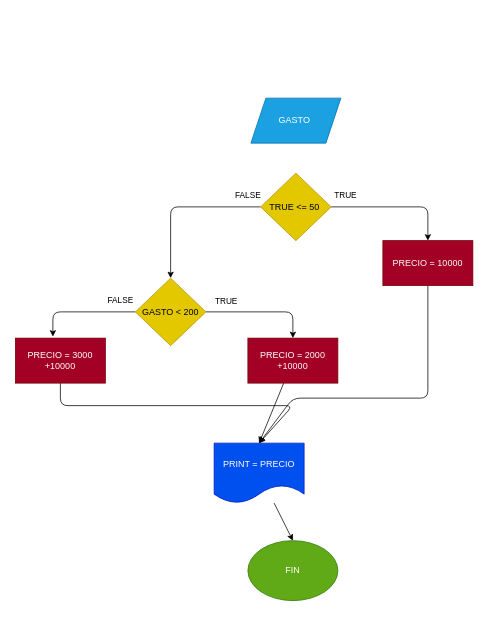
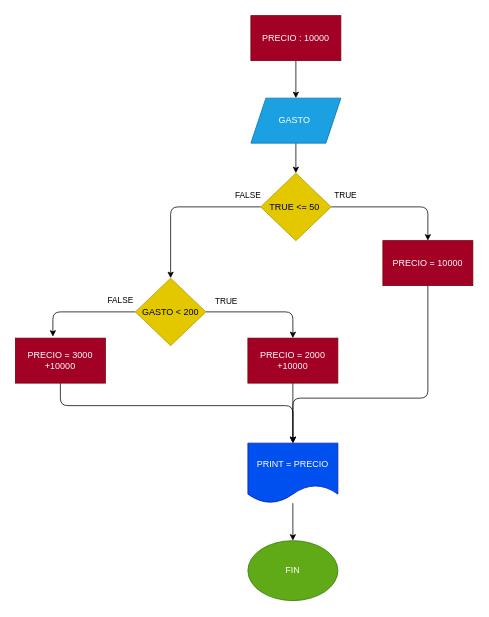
+ <mxCell id="3" value="PRECIO : 10000" style="rounded=0;whiteSpace=wrap;html=1;fillColor=#a20025;fontColor=#ffffff;strokeColor=#6F0000;" parent="1" vertex="1"><mxGeometry x="334" y="20" width="120" height="60" as="geometry" /></mxCell>
+ <mxCell id="2" value="" style="edgeStyle=none;html=1;" parent="1" source="3" target="5" edge="1"><mxGeometry relative="1" as="geometry" /></mxCell>
+ <mxCell id="4" value="" style="edgeStyle=none;html=1;" parent="1" source="5" target="8" edge="1"><mxGeometry relative="1" as="geometry" /></mxCell>
- <mxCell id="20" value="PRINT = PRECIO" style="shape=document;whiteSpace=wrap;html=1;boundedLbl=1;fillColor=#0050ef;fontColor=#ffffff;strokeColor=#001DBC;" vertex="1" parent="1"><mxGeometry x="285" y="590" width="120" height="80" as="geometry" /></mxCell>
+ <mxCell id="20" value="PRINT = PRECIO" style="shape=document;whiteSpace=wrap;html=1;boundedLbl=1;fillColor=#0050ef;fontColor=#ffffff;strokeColor=#001DBC;" vertex="1" parent="1"><mxGeometry x="330" y="590" width="120" height="80" as="geometry" /></mxCell>
